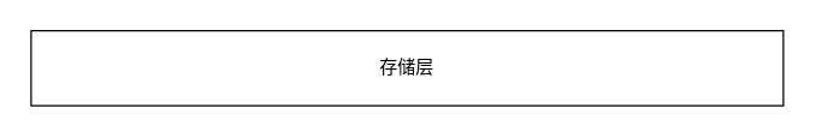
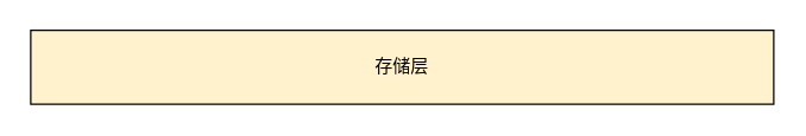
- <mxCell id="2" value="存储层" style="rounded=0;whiteSpace=wrap;html=1;" vertex="1" parent="1"><mxGeometry x="20" y="20" width="500" height="50" as="geometry" /></mxCell>
+ <mxCell id="2" value="存储层" style="rounded=0;whiteSpace=wrap;html=1;fillColor=#fff2cc;" vertex="1" parent="1"><mxGeometry x="20" y="20" width="500" height="50" as="geometry" /></mxCell>
